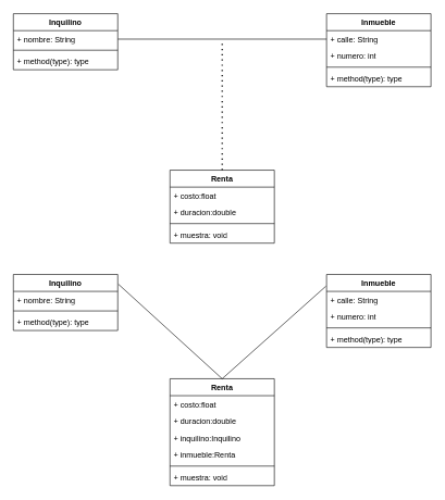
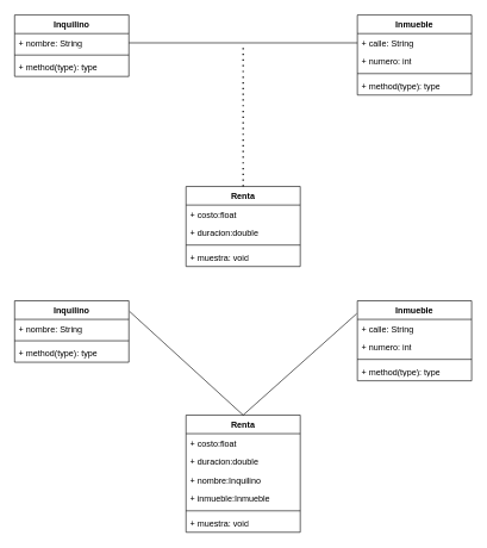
- <mxCell id="21" value="+ inquilino:Inquilino&amp;nbsp;" style="text;strokeColor=none;fillColor=none;align=left;verticalAlign=top;spacingLeft=4;spacingRight=4;overflow=hidden;rotatable=0;points=[[0,0.5],[1,0.5]];portConstraint=eastwest;whiteSpace=wrap;html=1;" vertex="1" parent="18"><mxGeometry y="78" width="160" height="26" as="geometry" /></mxCell>
+ <mxCell id="21" value="+ nombre:Inquilino&amp;nbsp;" style="text;strokeColor=none;fillColor=none;align=left;verticalAlign=top;spacingLeft=4;spacingRight=4;overflow=hidden;rotatable=0;points=[[0,0.5],[1,0.5]];portConstraint=eastwest;whiteSpace=wrap;html=1;" vertex="1" parent="18"><mxGeometry y="78" width="160" height="26" as="geometry" /></mxCell>
- <mxCell id="22" value="+ inmueble:Renta&amp;nbsp;" style="text;strokeColor=none;fillColor=none;align=left;verticalAlign=top;spacingLeft=4;spacingRight=4;overflow=hidden;rotatable=0;points=[[0,0.5],[1,0.5]];portConstraint=eastwest;whiteSpace=wrap;html=1;" vertex="1" parent="18"><mxGeometry y="104" width="160" height="26" as="geometry" /></mxCell>
+ <mxCell id="22" value="+ inmueble:Inmueble&amp;nbsp;" style="text;strokeColor=none;fillColor=none;align=left;verticalAlign=top;spacingLeft=4;spacingRight=4;overflow=hidden;rotatable=0;points=[[0,0.5],[1,0.5]];portConstraint=eastwest;whiteSpace=wrap;html=1;" vertex="1" parent="18"><mxGeometry y="104" width="160" height="26" as="geometry" /></mxCell>
